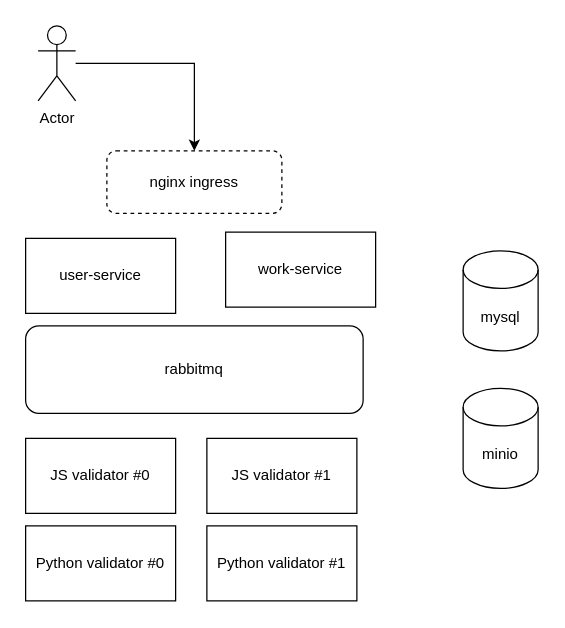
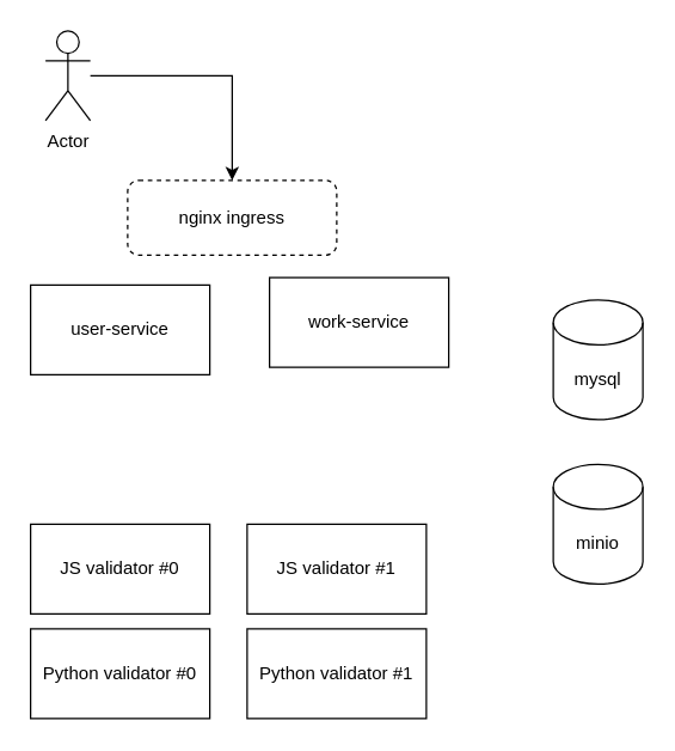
- <mxCell id="2" value="rabbitmq" style="rounded=1;whiteSpace=wrap;html=1;" vertex="1" parent="1"><mxGeometry x="20" y="260" width="270" height="70" as="geometry" /></mxCell>
